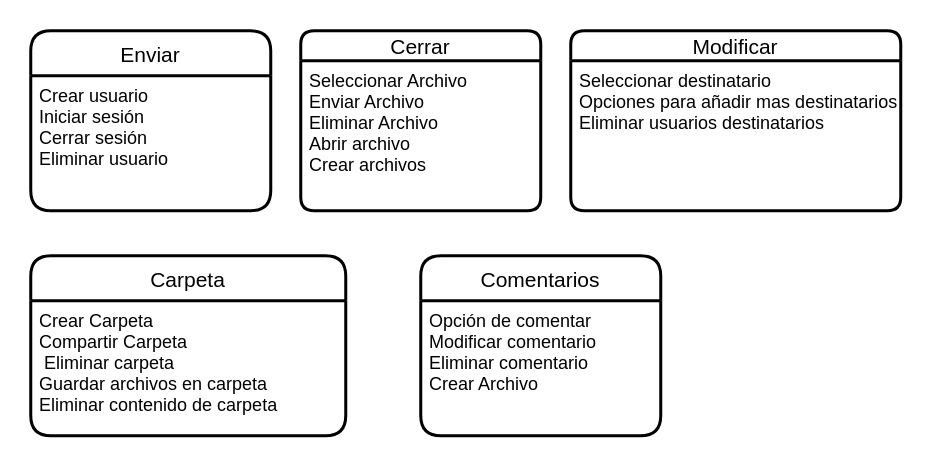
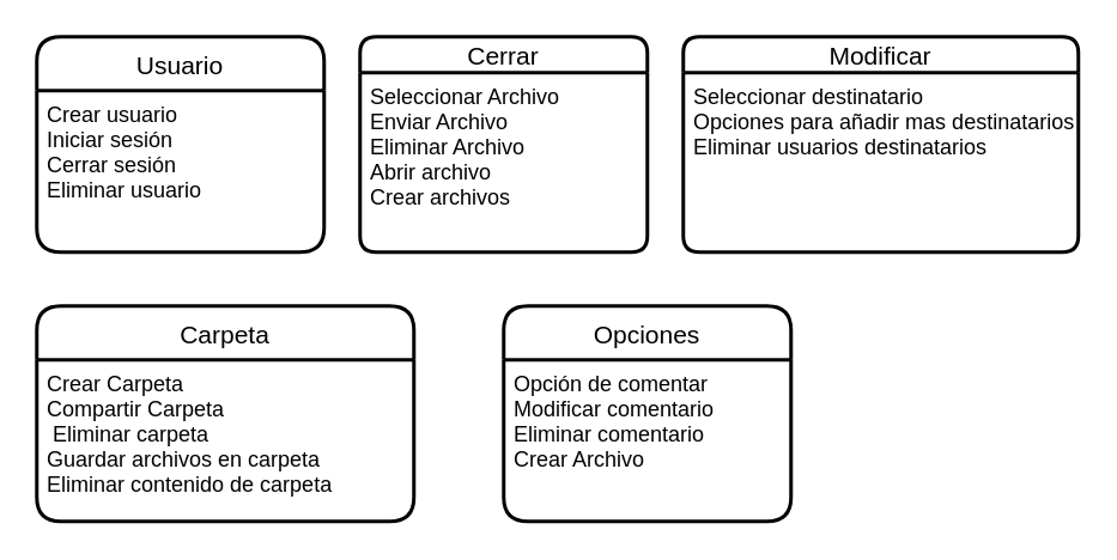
- <mxCell id="2" value="Enviar" style="swimlane;childLayout=stackLayout;horizontal=1;startSize=30;horizontalStack=0;rounded=1;fontSize=14;fontStyle=0;strokeWidth=2;resizeParent=0;resizeLast=1;shadow=0;dashed=0;align=center;" parent="1" vertex="1"><mxGeometry x="20" y="20" width="160" height="120" as="geometry"><mxRectangle x="320" y="120" width="70" height="30" as="alternateBounds" /></mxGeometry></mxCell>
+ <mxCell id="2" value="Usuario" style="swimlane;childLayout=stackLayout;horizontal=1;startSize=30;horizontalStack=0;rounded=1;fontSize=14;fontStyle=0;strokeWidth=2;resizeParent=0;resizeLast=1;shadow=0;dashed=0;align=center;" parent="1" vertex="1"><mxGeometry x="20" y="20" width="160" height="120" as="geometry"><mxRectangle x="320" y="120" width="70" height="30" as="alternateBounds" /></mxGeometry></mxCell>
- <mxCell id="10" value="Comentarios" style="swimlane;childLayout=stackLayout;horizontal=1;startSize=30;horizontalStack=0;rounded=1;fontSize=14;fontStyle=0;strokeWidth=2;resizeParent=0;resizeLast=1;shadow=0;dashed=0;align=center;" parent="1" vertex="1"><mxGeometry x="280" y="170" width="160" height="120" as="geometry" /></mxCell>
+ <mxCell id="10" value="Opciones" style="swimlane;childLayout=stackLayout;horizontal=1;startSize=30;horizontalStack=0;rounded=1;fontSize=14;fontStyle=0;strokeWidth=2;resizeParent=0;resizeLast=1;shadow=0;dashed=0;align=center;" parent="1" vertex="1"><mxGeometry x="280" y="170" width="160" height="120" as="geometry" /></mxCell>
